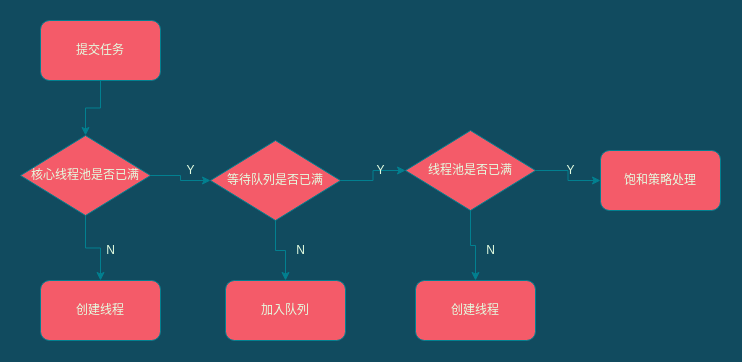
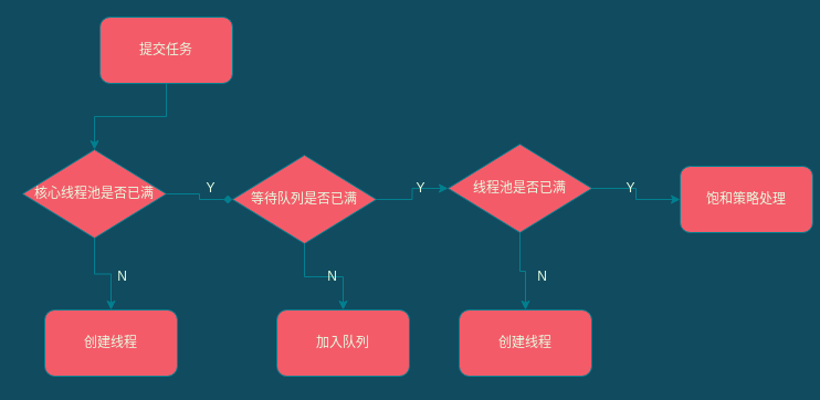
- <mxCell id="3" value="提交任务" style="rounded=1;whiteSpace=wrap;html=1;sketch=0;fillColor=#F45B69;strokeColor=#028090;fontColor=#E4FDE1;" vertex="1" parent="1"><mxGeometry x="40" y="20" width="120" height="60" as="geometry" /></mxCell>
+ <mxCell id="3" value="提交任务" style="rounded=1;whiteSpace=wrap;html=1;sketch=0;fillColor=#F45B69;strokeColor=#028090;fontColor=#E4FDE1;" vertex="1" parent="1"><mxGeometry x="90" y="15" width="120" height="60" as="geometry" /></mxCell>
- <mxCell id="5" style="edgeStyle=orthogonalEdgeStyle;curved=0;rounded=0;sketch=0;orthogonalLoop=1;jettySize=auto;html=1;exitX=1;exitY=0.5;exitDx=0;exitDy=0;entryX=0;entryY=0.5;entryDx=0;entryDy=0;labelBackgroundColor=#114B5F;strokeColor=#028090;fontColor=#E4FDE1;" edge="1" parent="1" source="6" target="11"><mxGeometry relative="1" as="geometry" /></mxCell>
+ <mxCell id="5" style="edgeStyle=orthogonalEdgeStyle;curved=0;rounded=0;sketch=0;orthogonalLoop=1;jettySize=auto;html=1;exitX=1;exitY=0.5;exitDx=0;exitDy=0;entryX=0;entryY=0.5;entryDx=0;entryDy=0;labelBackgroundColor=#114B5F;strokeColor=#028090;fontColor=#E4FDE1;endArrow=diamond;" edge="1" parent="1" source="6" target="11"><mxGeometry relative="1" as="geometry" /></mxCell>
- <mxCell id="21" value="饱和策略处理" style="rounded=1;whiteSpace=wrap;html=1;sketch=0;fillColor=#F45B69;strokeColor=#028090;fontColor=#E4FDE1;" vertex="1" parent="1"><mxGeometry x="600" y="150" width="120" height="60" as="geometry" /></mxCell>
+ <mxCell id="21" value="饱和策略处理" style="rounded=1;whiteSpace=wrap;html=1;sketch=0;fillColor=#F45B69;strokeColor=#028090;fontColor=#E4FDE1;" vertex="1" parent="1"><mxGeometry x="615" y="150" width="120" height="60" as="geometry" /></mxCell>
- <mxCell id="13" value="加入队列" style="rounded=1;whiteSpace=wrap;html=1;sketch=0;fillColor=#F45B69;strokeColor=#028090;fontColor=#E4FDE1;" vertex="1" parent="1"><mxGeometry x="225" y="280" width="120" height="60" as="geometry" /></mxCell>
+ <mxCell id="13" value="加入队列" style="rounded=1;whiteSpace=wrap;html=1;sketch=0;fillColor=#F45B69;strokeColor=#028090;fontColor=#E4FDE1;" vertex="1" parent="1"><mxGeometry x="250" y="280" width="120" height="60" as="geometry" /></mxCell>
